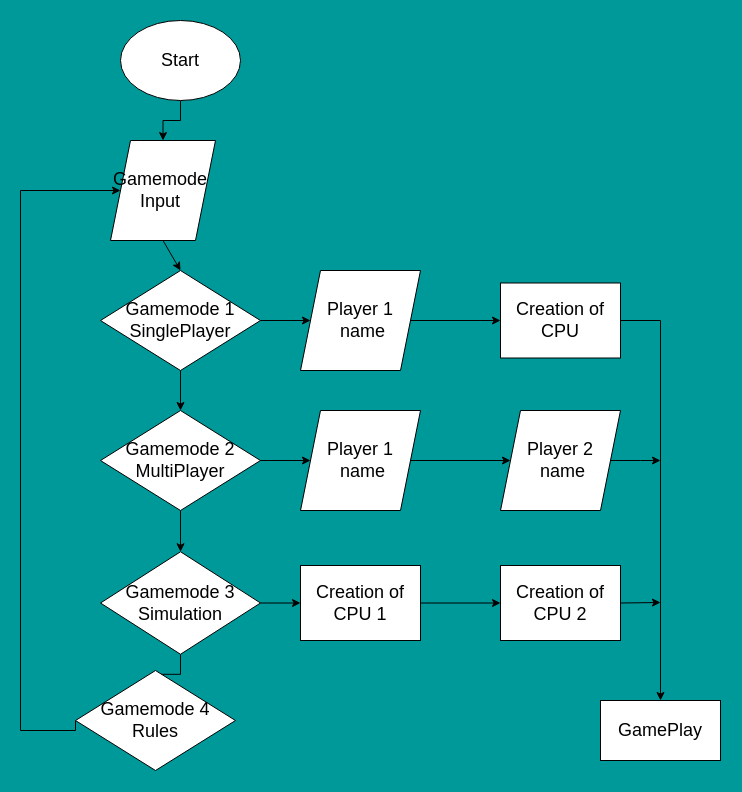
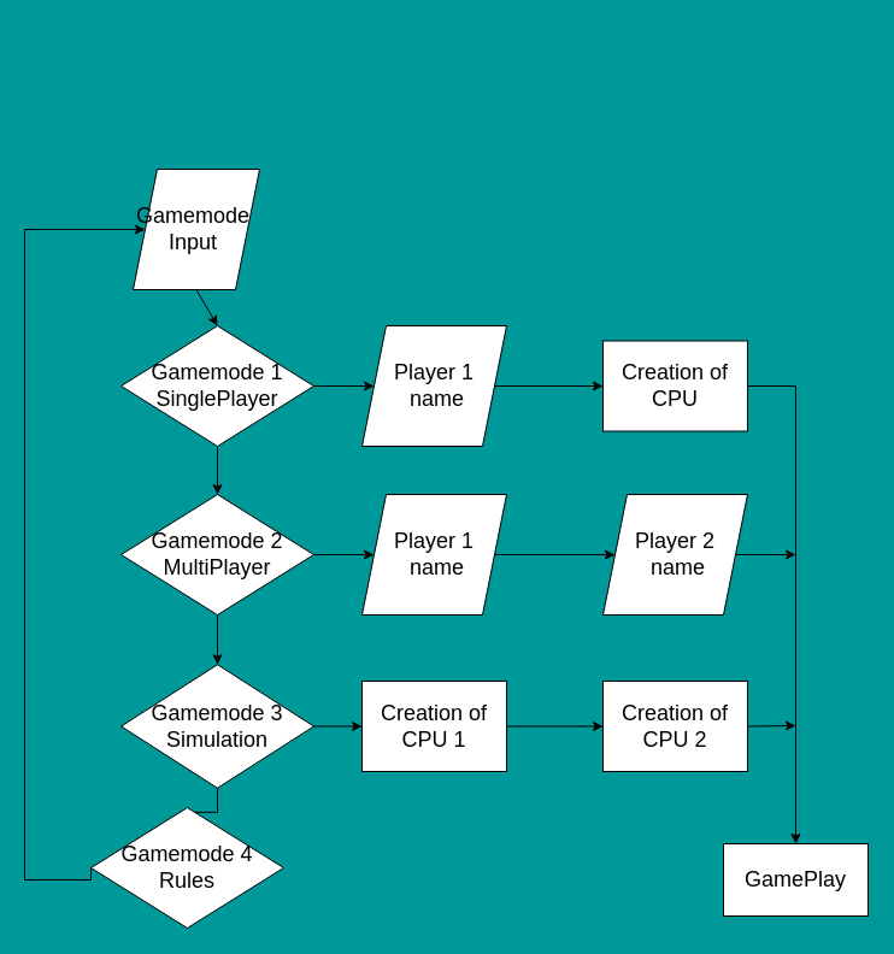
- <mxCell id="3" value="&lt;font style=&quot;font-size: 18px;&quot;&gt;Start&lt;/font&gt;" style="ellipse;whiteSpace=wrap;html=1;" parent="1" vertex="1"><mxGeometry x="120" y="20" width="120" height="80" as="geometry" /></mxCell>
- <mxCell id="2" style="edgeStyle=orthogonalEdgeStyle;rounded=0;orthogonalLoop=1;jettySize=auto;html=1;exitX=0.5;exitY=1;exitDx=0;exitDy=0;entryX=0.5;entryY=0;entryDx=0;entryDy=0;" parent="1" source="3" target="6" edge="1"><mxGeometry relative="1" as="geometry" /></mxCell>
